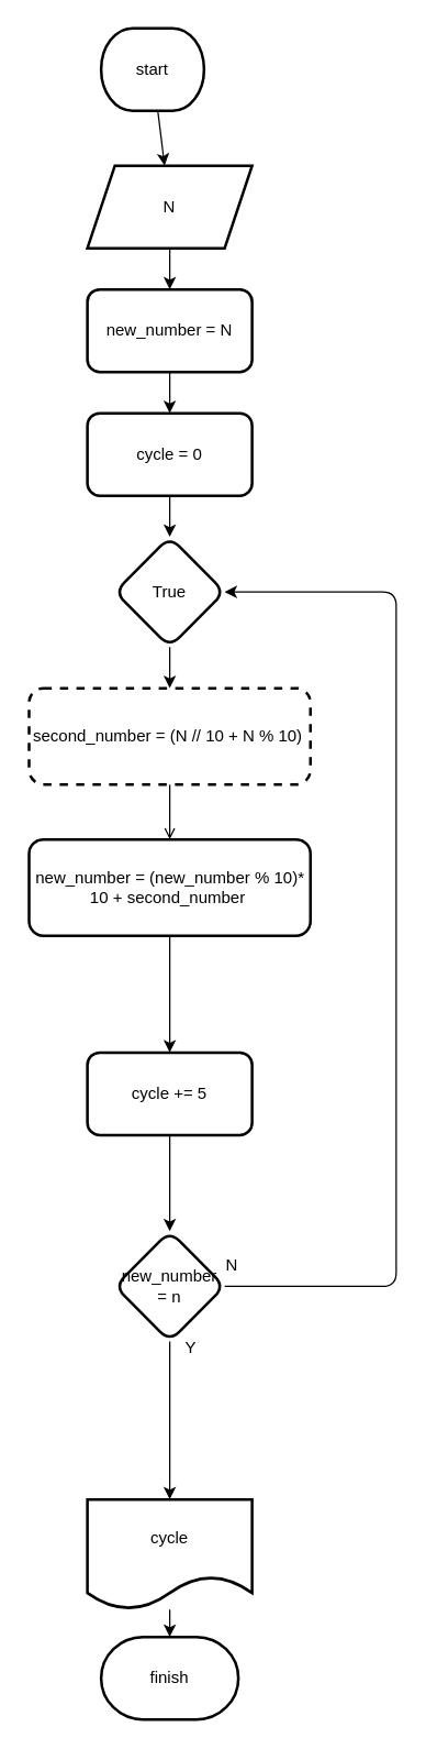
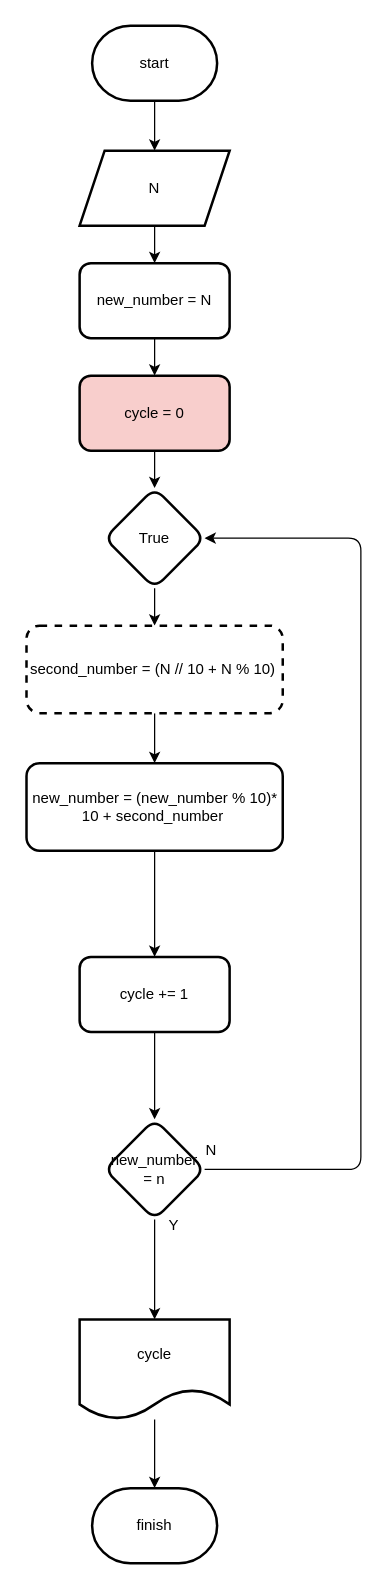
- <mxCell id="3" value="start" style="strokeWidth=2;html=1;shape=mxgraph.flowchart.terminator;whiteSpace=wrap;" vertex="1" parent="1"><mxGeometry x="73" y="20" width="75" height="60" as="geometry" /></mxCell>
+ <mxCell id="3" value="start" style="strokeWidth=2;html=1;shape=mxgraph.flowchart.terminator;whiteSpace=wrap;" vertex="1" parent="1"><mxGeometry x="73" y="20" width="100" height="60" as="geometry" /></mxCell>
- <mxCell id="9" value="cycle = 0" style="rounded=1;whiteSpace=wrap;html=1;strokeWidth=2;" vertex="1" parent="1"><mxGeometry x="63" y="300" width="120" height="60" as="geometry" /></mxCell>
+ <mxCell id="9" value="cycle = 0" style="rounded=1;whiteSpace=wrap;html=1;strokeWidth=2;fillColor=#f8cecc;" vertex="1" parent="1"><mxGeometry x="63" y="300" width="120" height="60" as="geometry" /></mxCell>
- <mxCell id="12" value="" style="edgeStyle=none;html=1;endArrow=open;" edge="1" parent="1" source="13" target="15"><mxGeometry relative="1" as="geometry" /></mxCell>
+ <mxCell id="12" value="" style="edgeStyle=none;html=1;" edge="1" parent="1" source="13" target="15"><mxGeometry relative="1" as="geometry" /></mxCell>
- <mxCell id="17" value="cycle += 5" style="rounded=1;whiteSpace=wrap;html=1;strokeWidth=2;" vertex="1" parent="1"><mxGeometry x="63" y="765" width="120" height="60" as="geometry" /></mxCell>
+ <mxCell id="17" value="cycle += 1" style="rounded=1;whiteSpace=wrap;html=1;strokeWidth=2;" vertex="1" parent="1"><mxGeometry x="63" y="765" width="120" height="60" as="geometry" /></mxCell>
- <mxCell id="22" value="cycle" style="shape=document;whiteSpace=wrap;html=1;boundedLbl=1;rounded=1;strokeWidth=2;" vertex="1" parent="1"><mxGeometry x="63" y="1090" width="120" height="80" as="geometry" /></mxCell>
+ <mxCell id="22" value="cycle" style="shape=document;whiteSpace=wrap;html=1;boundedLbl=1;rounded=1;strokeWidth=2;" vertex="1" parent="1"><mxGeometry x="63" y="1055" width="120" height="80" as="geometry" /></mxCell>
